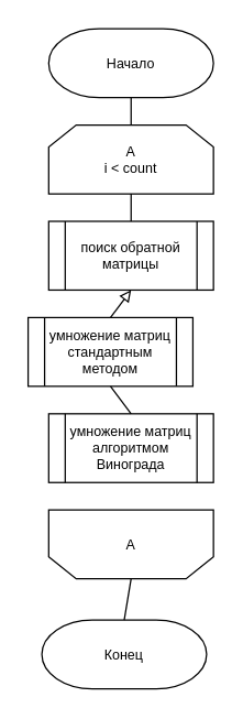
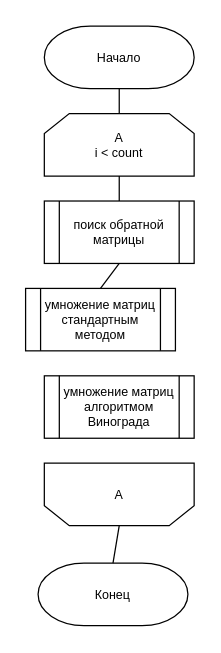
- <mxCell id="10" value="" style="edgeStyle=none;orthogonalLoop=1;jettySize=auto;html=1;rounded=0;exitX=0.5;exitY=0;exitDx=0;exitDy=0;entryX=0.5;entryY=1;entryDx=0;entryDy=0;endArrow=block;endFill=0;fontSize=10;" edge="1" parent="1" source="7" target="5"><mxGeometry width="100" relative="1" as="geometry"><mxPoint x="105" y="170" as="sourcePoint" /><mxPoint x="105" y="150" as="targetPoint" /><Array as="points" /></mxGeometry></mxCell>
+ <mxCell id="10" value="" style="edgeStyle=none;orthogonalLoop=1;jettySize=auto;html=1;rounded=0;exitX=0.5;exitY=0;exitDx=0;exitDy=0;entryX=0.5;entryY=1;entryDx=0;entryDy=0;endArrow=none;endFill=0;fontSize=10;" edge="1" parent="1" source="7" target="5"><mxGeometry width="100" relative="1" as="geometry"><mxPoint x="105" y="170" as="sourcePoint" /><mxPoint x="105" y="150" as="targetPoint" /><Array as="points" /></mxGeometry></mxCell>
- <mxCell id="11" value="" style="edgeStyle=none;orthogonalLoop=1;jettySize=auto;html=1;rounded=0;exitX=0.5;exitY=0;exitDx=0;exitDy=0;entryX=0.5;entryY=1;entryDx=0;entryDy=0;endArrow=none;endFill=0;fontSize=10;" edge="1" parent="1" source="8" target="7"><mxGeometry width="100" relative="1" as="geometry"><mxPoint x="115" y="180" as="sourcePoint" /><mxPoint x="115" y="160" as="targetPoint" /><Array as="points" /></mxGeometry></mxCell>
